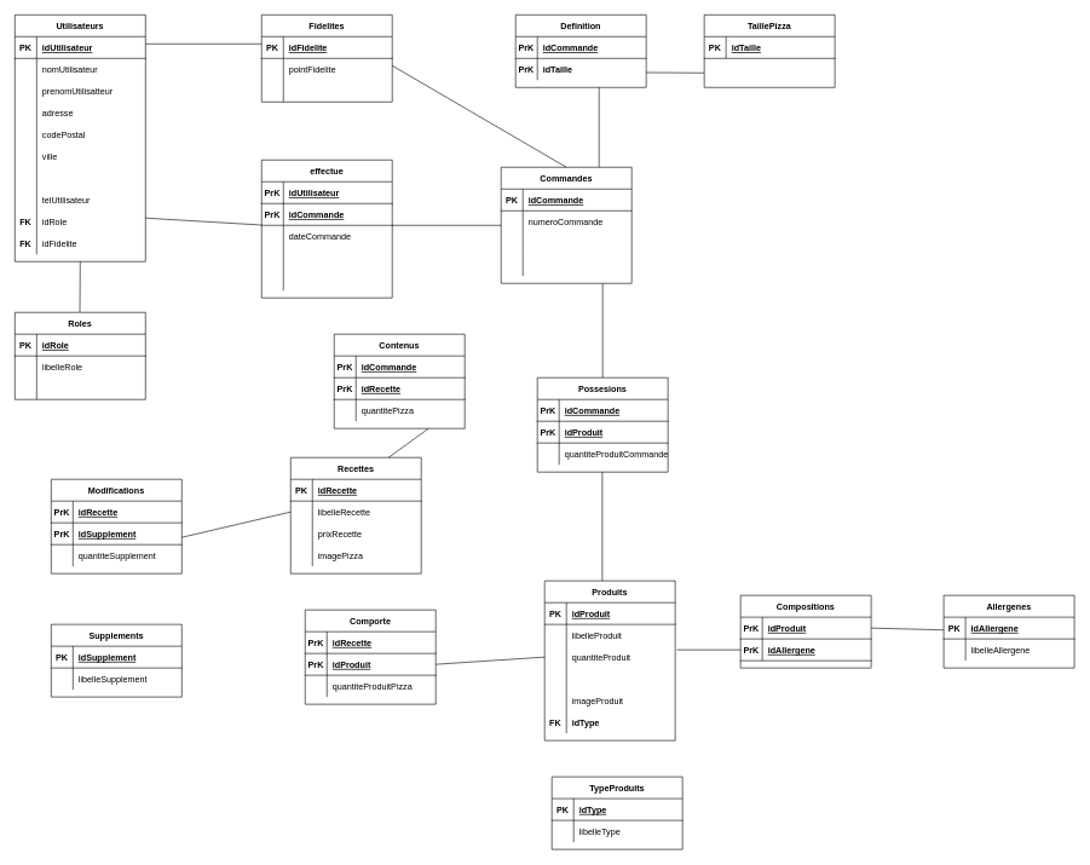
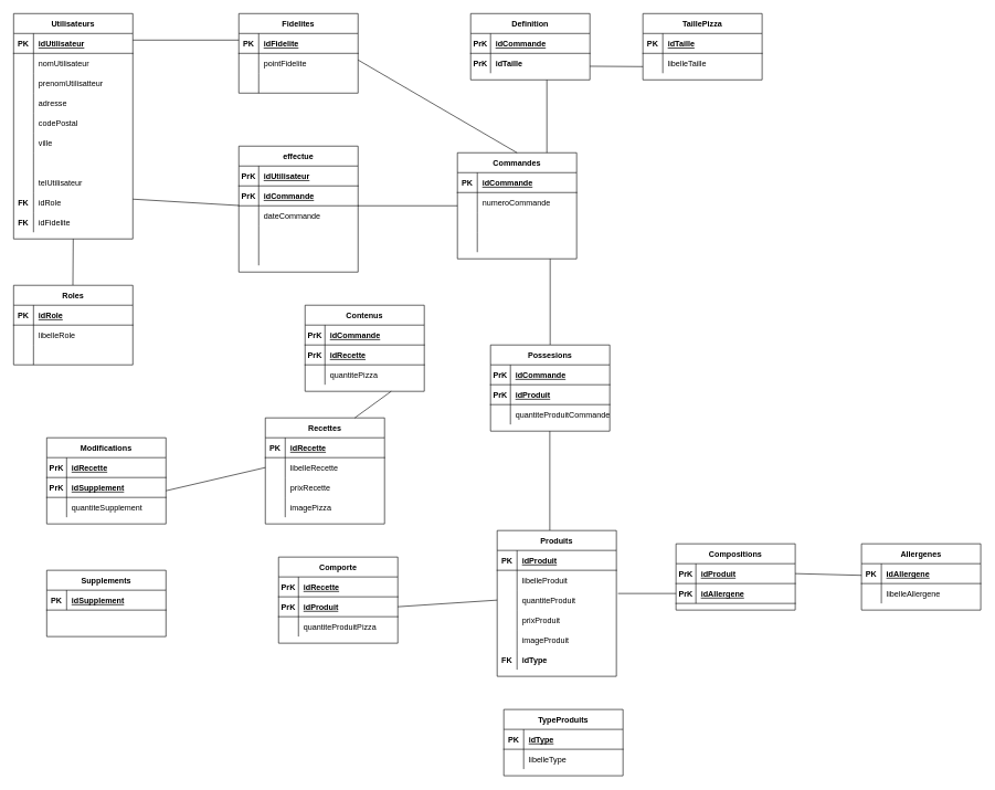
+ <mxCell id="100" value="libelleTaille" style="shape=partialRectangle;connectable=0;fillColor=none;top=0;left=0;bottom=0;right=0;align=left;spacingLeft=6;overflow=hidden;" vertex="1" parent="98"><mxGeometry x="30" width="150" height="30" as="geometry" /></mxCell>
- <mxCell id="206" value="libelleSupplement" style="shape=partialRectangle;connectable=0;fillColor=none;top=0;left=0;bottom=0;right=0;align=left;spacingLeft=6;overflow=hidden;" vertex="1" parent="204"><mxGeometry x="30" width="150" height="30" as="geometry" /></mxCell>
+ <mxCell id="125" value="prixProduit" style="shape=partialRectangle;connectable=0;fillColor=none;top=0;left=0;bottom=0;right=0;align=left;spacingLeft=6;overflow=hidden;" vertex="1" parent="123"><mxGeometry x="30" width="150" height="30" as="geometry" /></mxCell>
